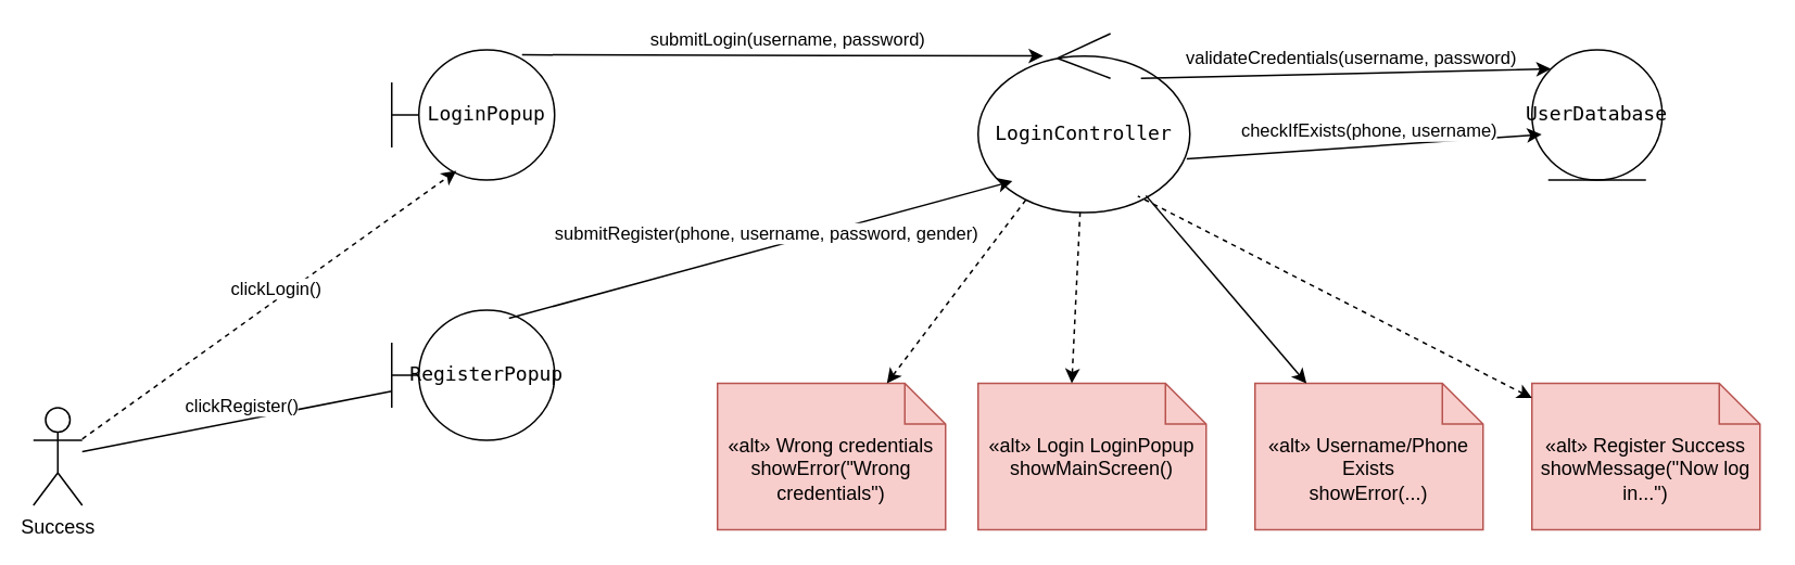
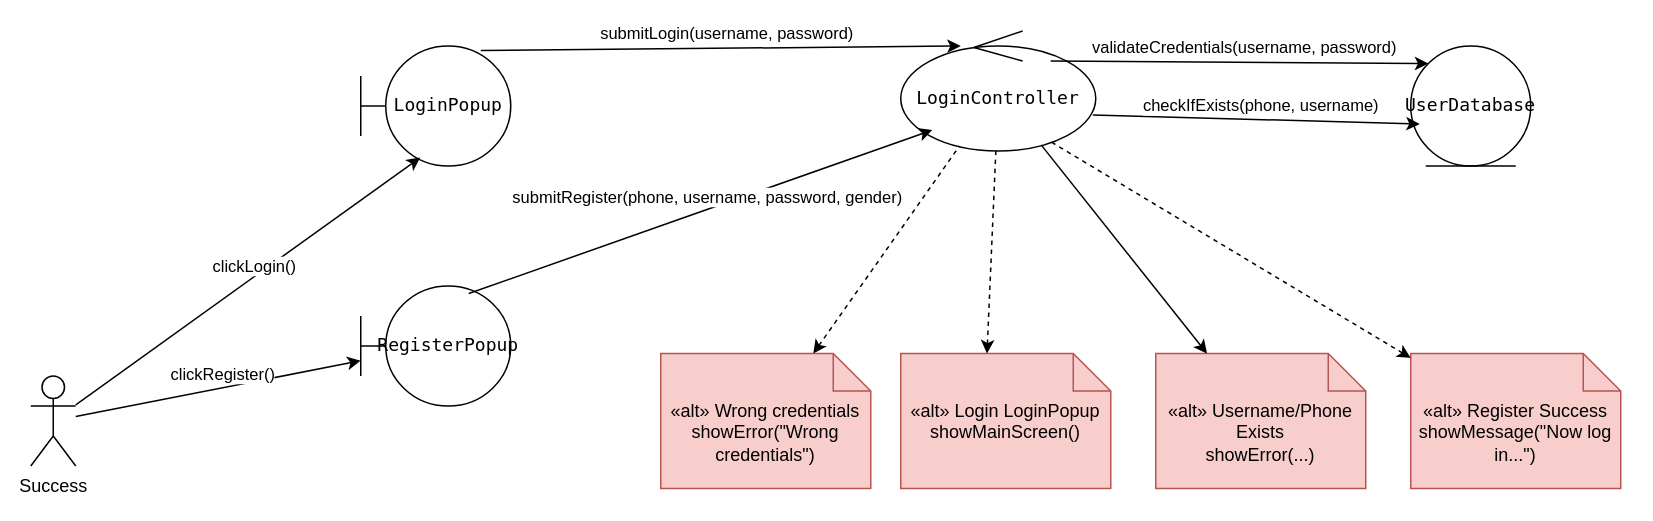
- <mxCell id="5" value="&lt;code data-end=&quot;595&quot; data-start=&quot;578&quot;&gt;LoginController&lt;/code&gt;" style="ellipse;shape=umlControl;whiteSpace=wrap;html=1;" vertex="1" parent="1"><mxGeometry x="600" y="20" width="130" height="110" as="geometry" /></mxCell>
+ <mxCell id="5" value="&lt;code data-end=&quot;595&quot; data-start=&quot;578&quot;&gt;LoginController&lt;/code&gt;" style="ellipse;shape=umlControl;whiteSpace=wrap;html=1;" vertex="1" parent="1"><mxGeometry x="600" y="20" width="130" height="80" as="geometry" /></mxCell>
- <mxCell id="7" value="" style="endArrow=classic;html=1;rounded=0;entryX=0.397;entryY=0.929;entryDx=0;entryDy=0;entryPerimeter=0;dashed=1;" edge="1" parent="1" source="2" target="3"><mxGeometry width="50" height="50" relative="1" as="geometry"><mxPoint x="450" y="604" as="sourcePoint" /><mxPoint x="689" y="390" as="targetPoint" /></mxGeometry></mxCell>
+ <mxCell id="7" value="" style="endArrow=classic;html=1;rounded=0;entryX=0.397;entryY=0.929;entryDx=0;entryDy=0;entryPerimeter=0;" edge="1" parent="1" source="2" target="3"><mxGeometry width="50" height="50" relative="1" as="geometry"><mxPoint x="450" y="604" as="sourcePoint" /><mxPoint x="689" y="390" as="targetPoint" /></mxGeometry></mxCell>
- <mxCell id="9" value="" style="endArrow=none;html=1;rounded=0;" edge="1" parent="1" source="2" target="4"><mxGeometry width="50" height="50" relative="1" as="geometry"><mxPoint x="230" y="326" as="sourcePoint" /><mxPoint x="435" y="220" as="targetPoint" /></mxGeometry></mxCell>
+ <mxCell id="9" value="" style="endArrow=classic;html=1;rounded=0;" edge="1" parent="1" source="2" target="4"><mxGeometry width="50" height="50" relative="1" as="geometry"><mxPoint x="230" y="326" as="sourcePoint" /><mxPoint x="435" y="220" as="targetPoint" /></mxGeometry></mxCell>
